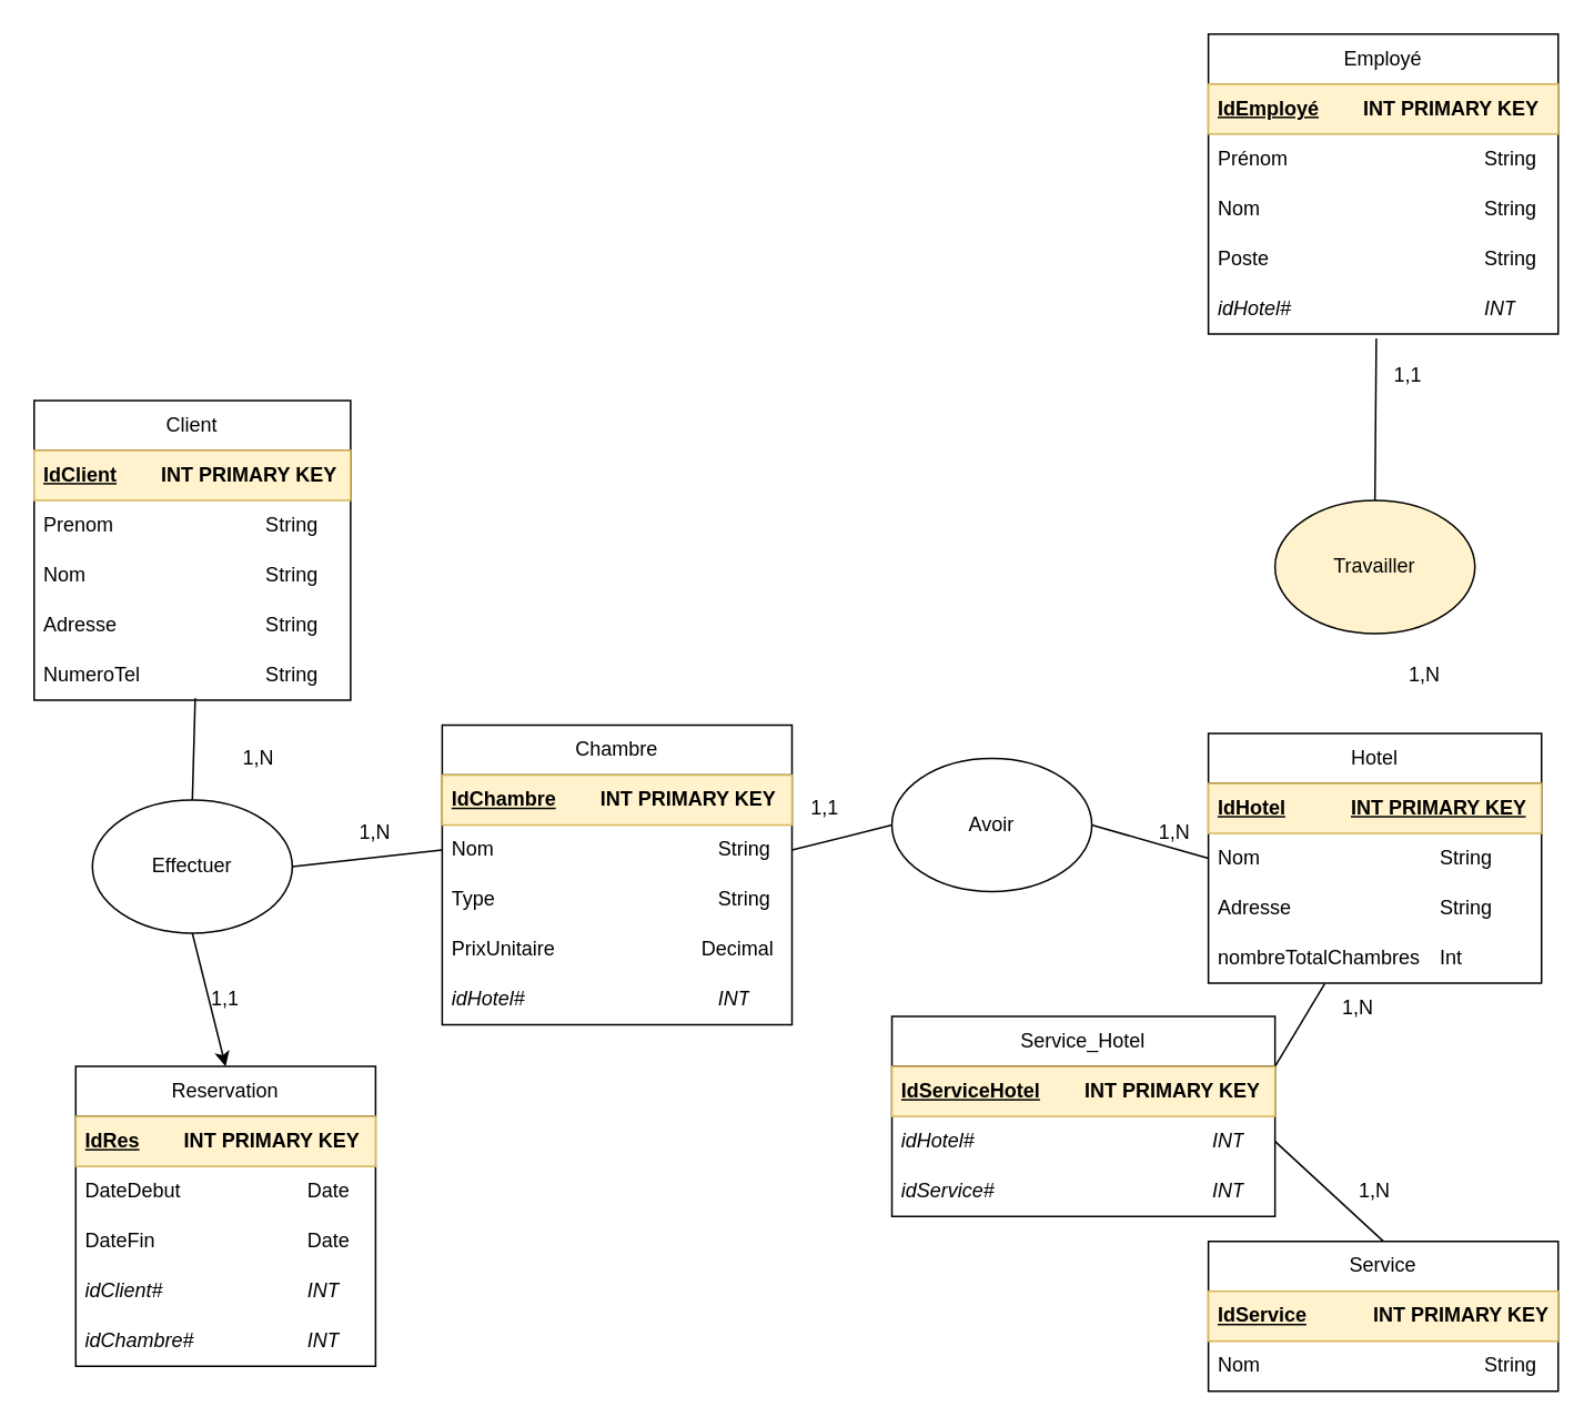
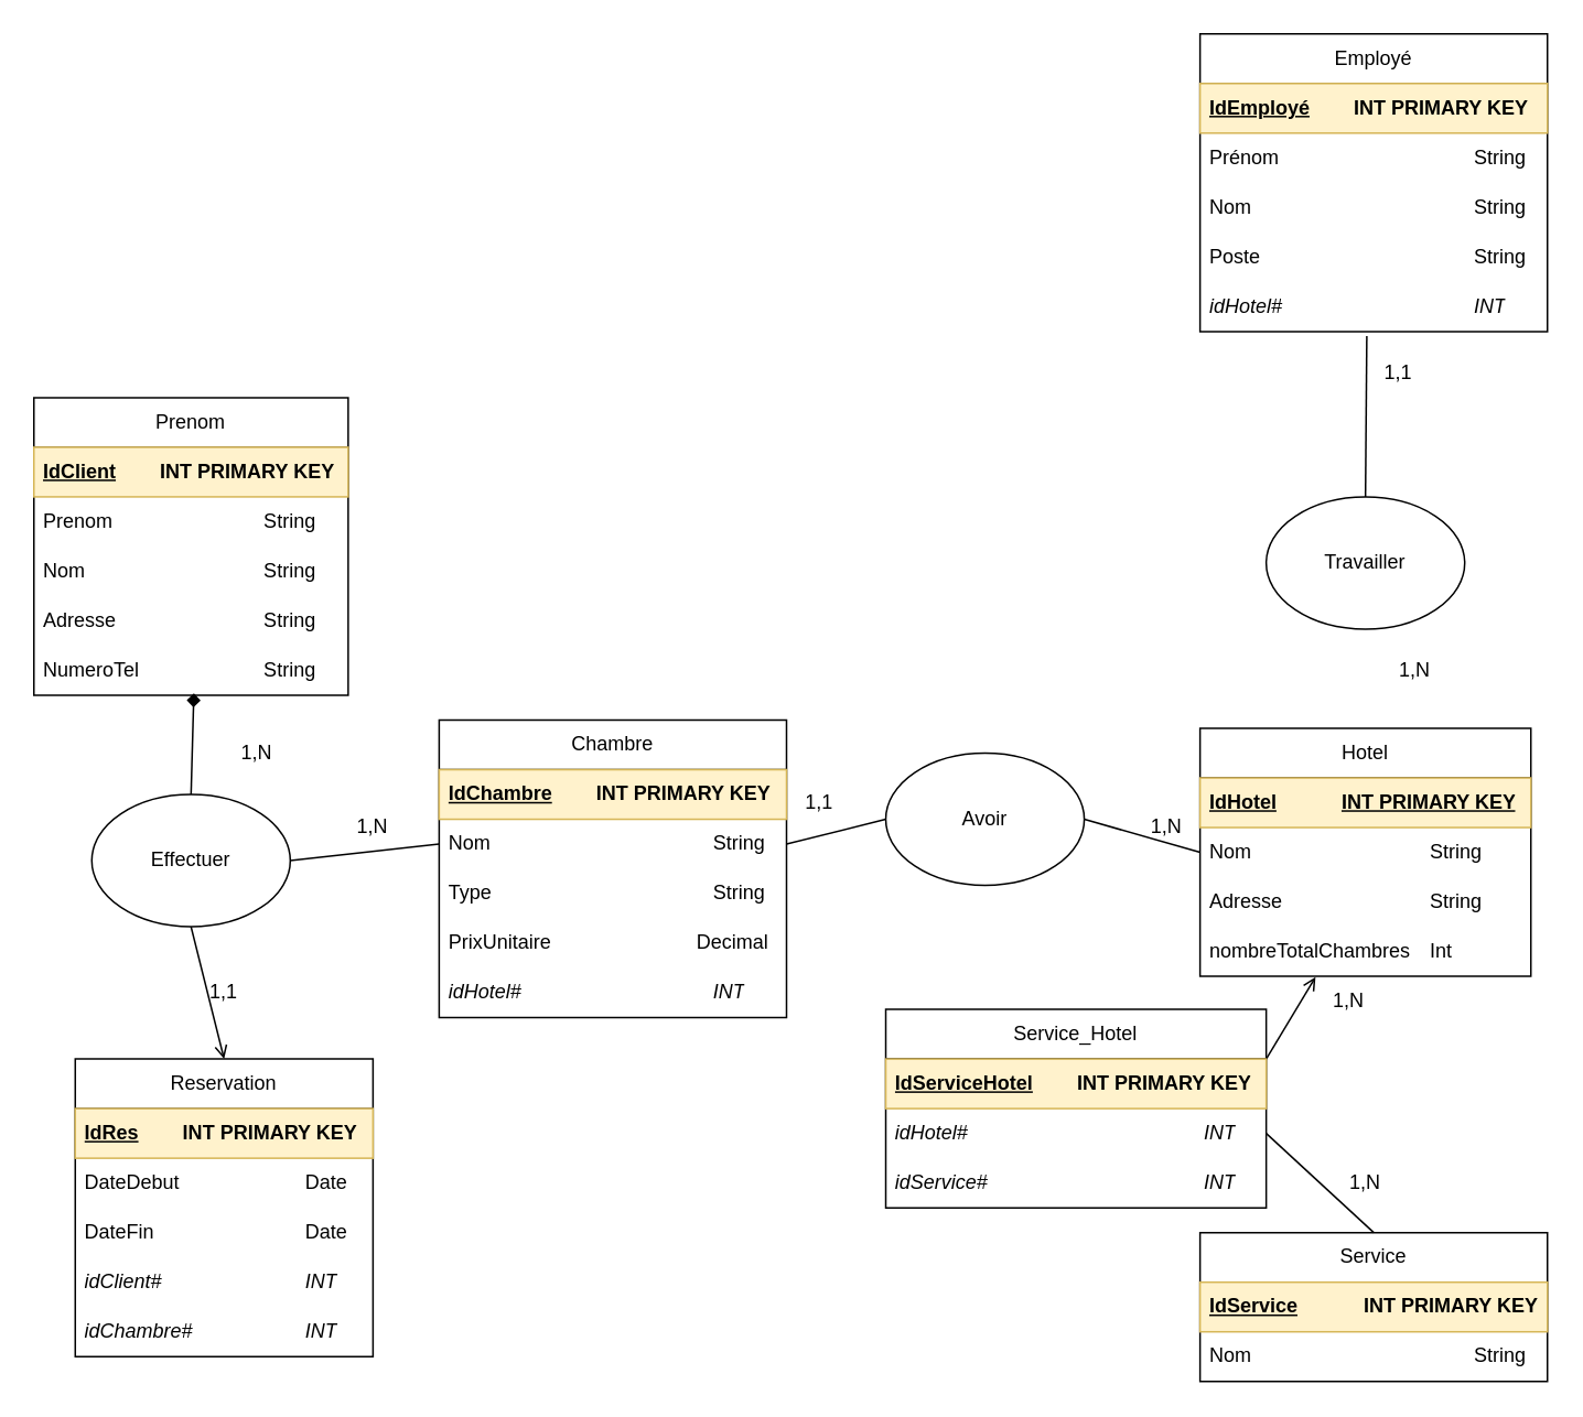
- <mxCell id="13" value="Client" style="swimlane;fontStyle=0;childLayout=stackLayout;horizontal=1;startSize=30;horizontalStack=0;resizeParent=1;resizeParentMax=0;resizeLast=0;collapsible=1;marginBottom=0;whiteSpace=wrap;html=1;" parent="1" vertex="1"><mxGeometry x="20" y="240" width="190" height="180" as="geometry" /></mxCell>
+ <mxCell id="13" value="Prenom" style="swimlane;fontStyle=0;childLayout=stackLayout;horizontal=1;startSize=30;horizontalStack=0;resizeParent=1;resizeParentMax=0;resizeLast=0;collapsible=1;marginBottom=0;whiteSpace=wrap;html=1;" parent="1" vertex="1"><mxGeometry x="20" y="240" width="190" height="180" as="geometry" /></mxCell>
- <mxCell id="50" value="Travailler" style="ellipse;whiteSpace=wrap;html=1;fillColor=#fff2cc;" parent="1" vertex="1"><mxGeometry x="765" y="300" width="120" height="80" as="geometry" /></mxCell>
+ <mxCell id="50" value="Travailler" style="ellipse;whiteSpace=wrap;html=1;" parent="1" vertex="1"><mxGeometry x="765" y="300" width="120" height="80" as="geometry" /></mxCell>
- <mxCell id="44" value="" style="endArrow=none;html=1;rounded=0;entryX=0.509;entryY=0.962;entryDx=0;entryDy=0;entryPerimeter=0;exitX=0.5;exitY=0;exitDx=0;exitDy=0;" parent="1" source="43" target="18" edge="1"><mxGeometry width="50" height="50" relative="1" as="geometry"><mxPoint x="95" y="480" as="sourcePoint" /><mxPoint x="145" y="430" as="targetPoint" /></mxGeometry></mxCell>
+ <mxCell id="44" value="" style="endArrow=diamond;html=1;rounded=0;entryX=0.509;entryY=0.962;entryDx=0;entryDy=0;entryPerimeter=0;exitX=0.5;exitY=0;exitDx=0;exitDy=0;" parent="1" source="43" target="18" edge="1"><mxGeometry width="50" height="50" relative="1" as="geometry"><mxPoint x="95" y="480" as="sourcePoint" /><mxPoint x="145" y="430" as="targetPoint" /></mxGeometry></mxCell>
- <mxCell id="35" value="" style="endArrow=none;html=1;rounded=0;exitX=1;exitY=0.25;exitDx=0;exitDy=0;entryX=0.349;entryY=1.013;entryDx=0;entryDy=0;entryPerimeter=0;" parent="1" source="54" target="6" edge="1"><mxGeometry width="50" height="50" relative="1" as="geometry"><mxPoint x="795" y="620" as="sourcePoint" /><mxPoint x="795" y="570" as="targetPoint" /></mxGeometry></mxCell>
+ <mxCell id="35" value="" style="endArrow=open;html=1;rounded=0;exitX=1;exitY=0.25;exitDx=0;exitDy=0;entryX=0.349;entryY=1.013;entryDx=0;entryDy=0;entryPerimeter=0;" parent="1" source="54" target="6" edge="1"><mxGeometry width="50" height="50" relative="1" as="geometry"><mxPoint x="795" y="620" as="sourcePoint" /><mxPoint x="795" y="570" as="targetPoint" /></mxGeometry></mxCell>
- <mxCell id="49" value="" style="endArrow=classic;html=1;rounded=0;exitX=0.5;exitY=1;exitDx=0;exitDy=0;entryX=0.5;entryY=0;entryDx=0;entryDy=0;" parent="1" source="43" target="25" edge="1"><mxGeometry width="50" height="50" relative="1" as="geometry"><mxPoint x="-85" y="710" as="sourcePoint" /><mxPoint x="-35" y="660" as="targetPoint" /></mxGeometry></mxCell>
+ <mxCell id="49" value="" style="endArrow=open;html=1;rounded=0;exitX=0.5;exitY=1;exitDx=0;exitDy=0;entryX=0.5;entryY=0;entryDx=0;entryDy=0;" parent="1" source="43" target="25" edge="1"><mxGeometry width="50" height="50" relative="1" as="geometry"><mxPoint x="-85" y="710" as="sourcePoint" /><mxPoint x="-35" y="660" as="targetPoint" /></mxGeometry></mxCell>
